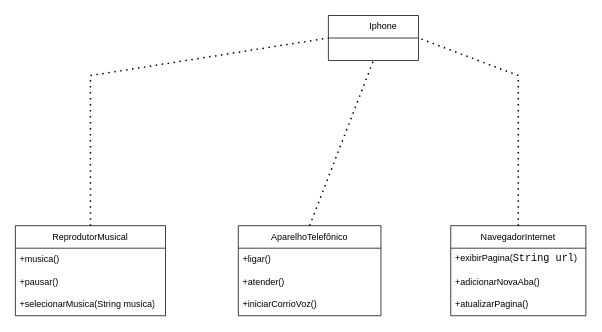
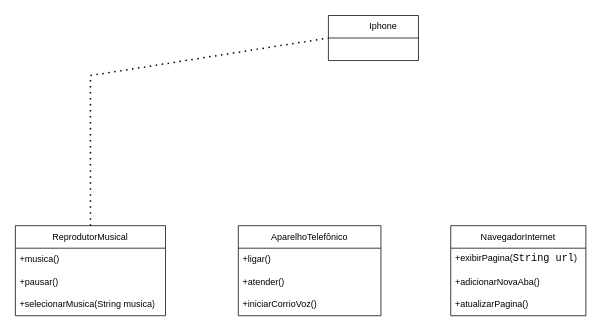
- <mxCell id="17" value="" style="endArrow=none;dashed=1;html=1;dashPattern=1 3;strokeWidth=2;rounded=0;entryX=1;entryY=0.5;entryDx=0;entryDy=0;exitX=0.5;exitY=0;exitDx=0;exitDy=0;" edge="1" parent="1" source="11" target="2"><mxGeometry width="50" height="50" relative="1" as="geometry"><mxPoint x="390" y="250" as="sourcePoint" /><mxPoint x="440" y="200" as="targetPoint" /><Array as="points"><mxPoint x="690" y="100" /></Array></mxGeometry></mxCell>
- <mxCell id="15" value="" style="endArrow=none;dashed=1;html=1;dashPattern=1 3;strokeWidth=2;rounded=0;exitX=0.5;exitY=0;exitDx=0;exitDy=0;entryX=0.5;entryY=1;entryDx=0;entryDy=0;" edge="1" parent="1" source="7" target="2"><mxGeometry width="50" height="50" relative="1" as="geometry"><mxPoint x="390" y="250" as="sourcePoint" /><mxPoint x="440" y="200" as="targetPoint" /></mxGeometry></mxCell>
